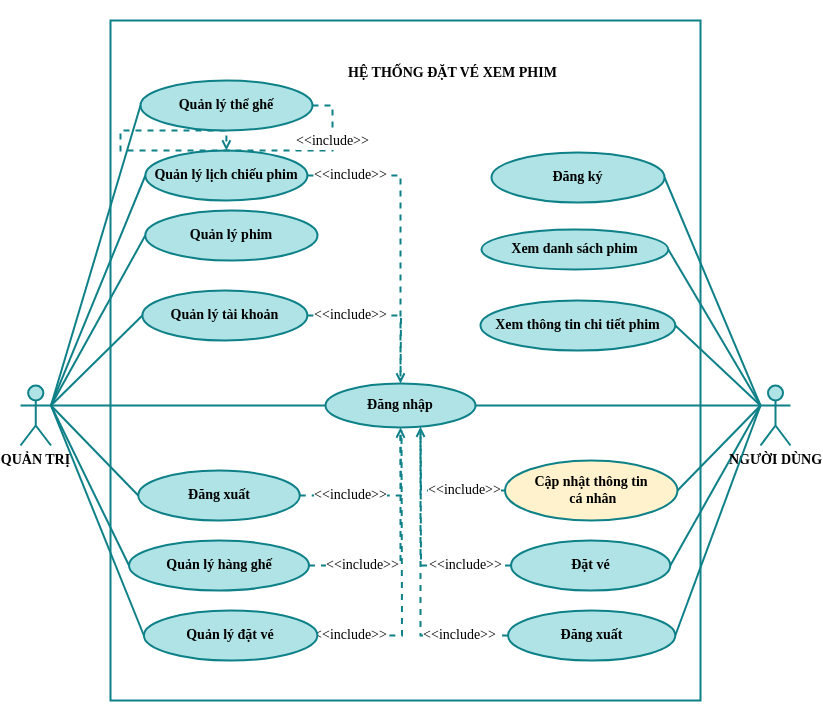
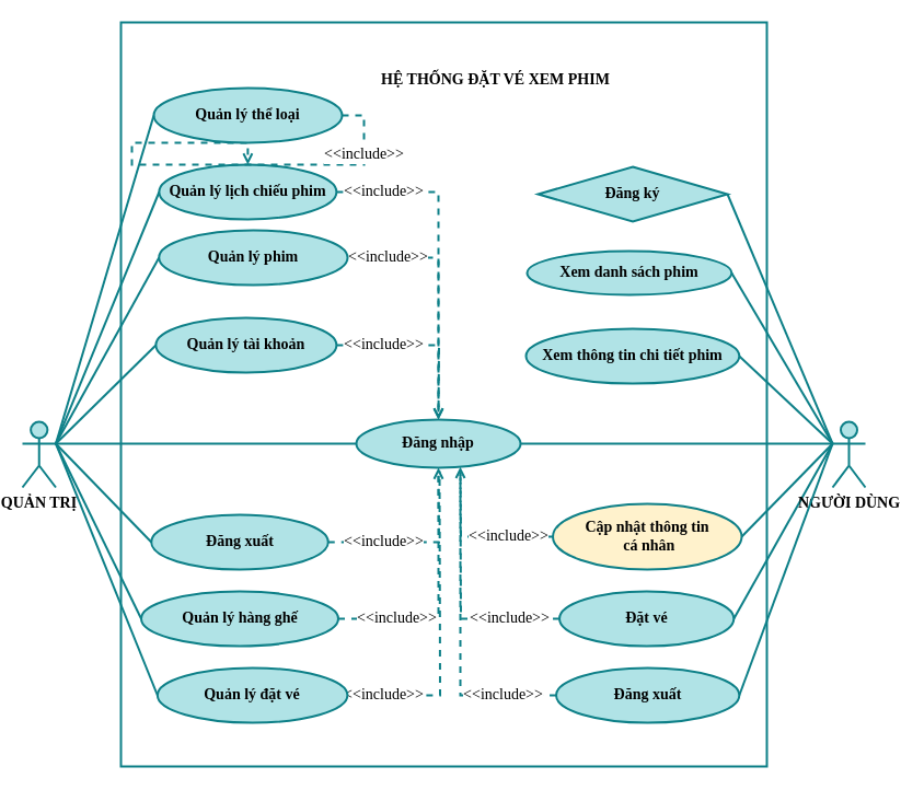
- <mxCell id="28" value="Quản lý thể ghế" style="ellipse;whiteSpace=wrap;html=1;fontStyle=1;fontSize=14;strokeWidth=2;fontFamily=Times New Roman;labelBackgroundColor=none;fillColor=#b0e3e6;strokeColor=#0e8088;" vertex="1" parent="1"><mxGeometry x="140" y="80" width="172" height="50" as="geometry" /></mxCell>
+ <mxCell id="28" value="Quản lý thể loại" style="ellipse;whiteSpace=wrap;html=1;fontStyle=1;fontSize=14;strokeWidth=2;fontFamily=Times New Roman;labelBackgroundColor=none;fillColor=#b0e3e6;strokeColor=#0e8088;" vertex="1" parent="1"><mxGeometry x="140" y="80" width="172" height="50" as="geometry" /></mxCell>
- <mxCell id="40" value="Đăng ký" style="ellipse;whiteSpace=wrap;html=1;fontStyle=1;fontSize=14;strokeWidth=2;fontFamily=Times New Roman;labelBackgroundColor=none;fillColor=#b0e3e6;strokeColor=#0e8088;" vertex="1" parent="1"><mxGeometry x="491" y="152" width="173.03" height="50" as="geometry" /></mxCell>
+ <mxCell id="40" value="Đăng ký" style="rhombus;whiteSpace=wrap;html=1;fontStyle=1;fontSize=14;strokeWidth=2;fontFamily=Times New Roman;labelBackgroundColor=none;fillColor=#b0e3e6;strokeColor=#0e8088;" vertex="1" parent="1"><mxGeometry x="491" y="152" width="173.03" height="50" as="geometry" /></mxCell>
+ <mxCell id="14" value="&amp;lt;&amp;lt;include&amp;gt;&amp;gt;" style="edgeStyle=orthogonalEdgeStyle;rounded=0;orthogonalLoop=1;jettySize=auto;html=1;exitX=1;exitY=0.5;exitDx=0;exitDy=0;dashed=1;labelBackgroundColor=default;endArrow=open;endFill=0;strokeWidth=2;entryX=0.5;entryY=0;entryDx=0;entryDy=0;fontSize=14;fontFamily=Times New Roman;fillColor=#b0e3e6;strokeColor=#0e8088;" edge="1" parent="1" source="15" target="18"><mxGeometry x="-0.678" relative="1" as="geometry"><mxPoint x="450" y="380" as="targetPoint" /><mxPoint as="offset" /></mxGeometry></mxCell>
